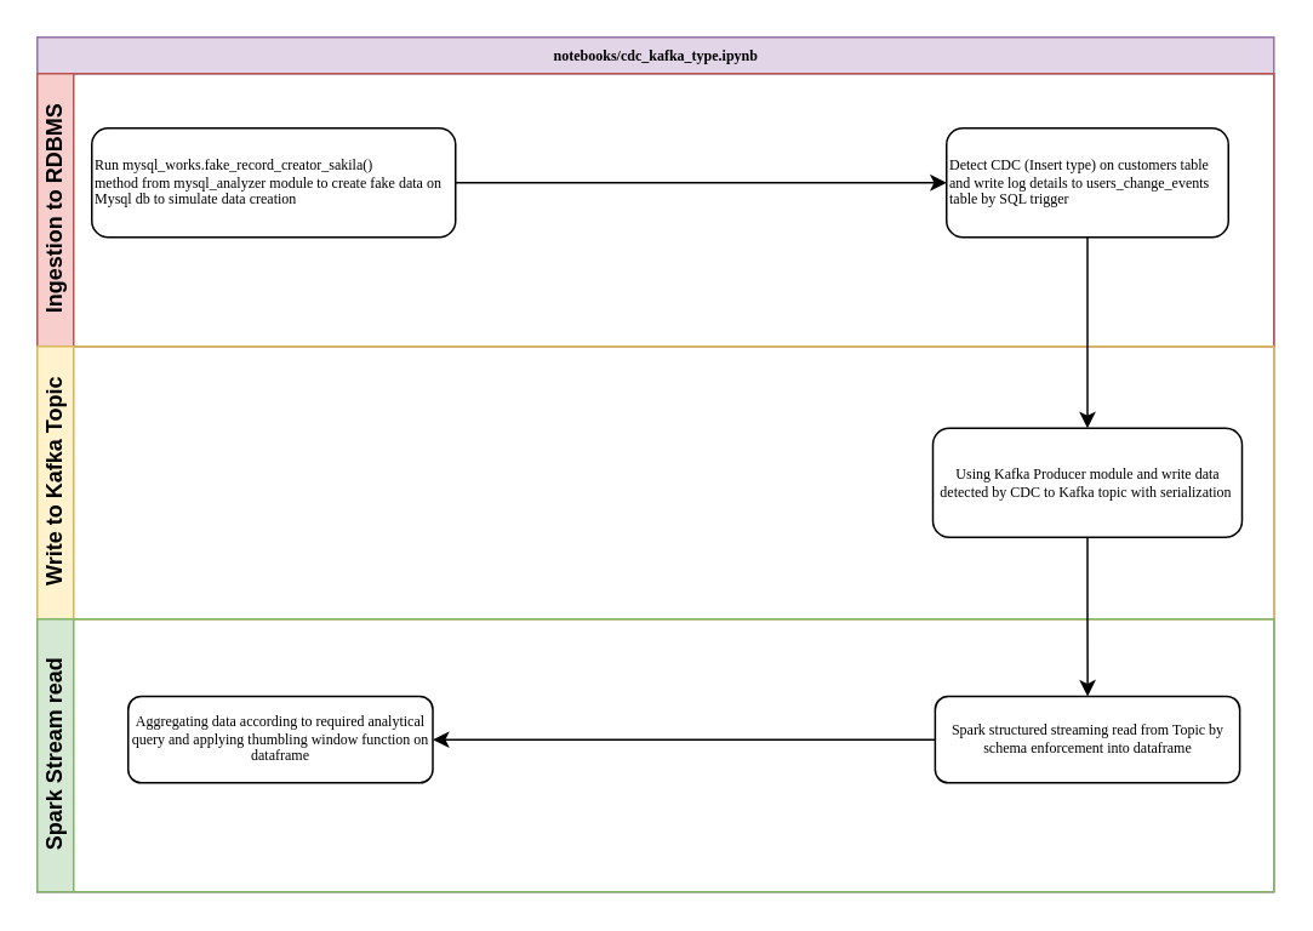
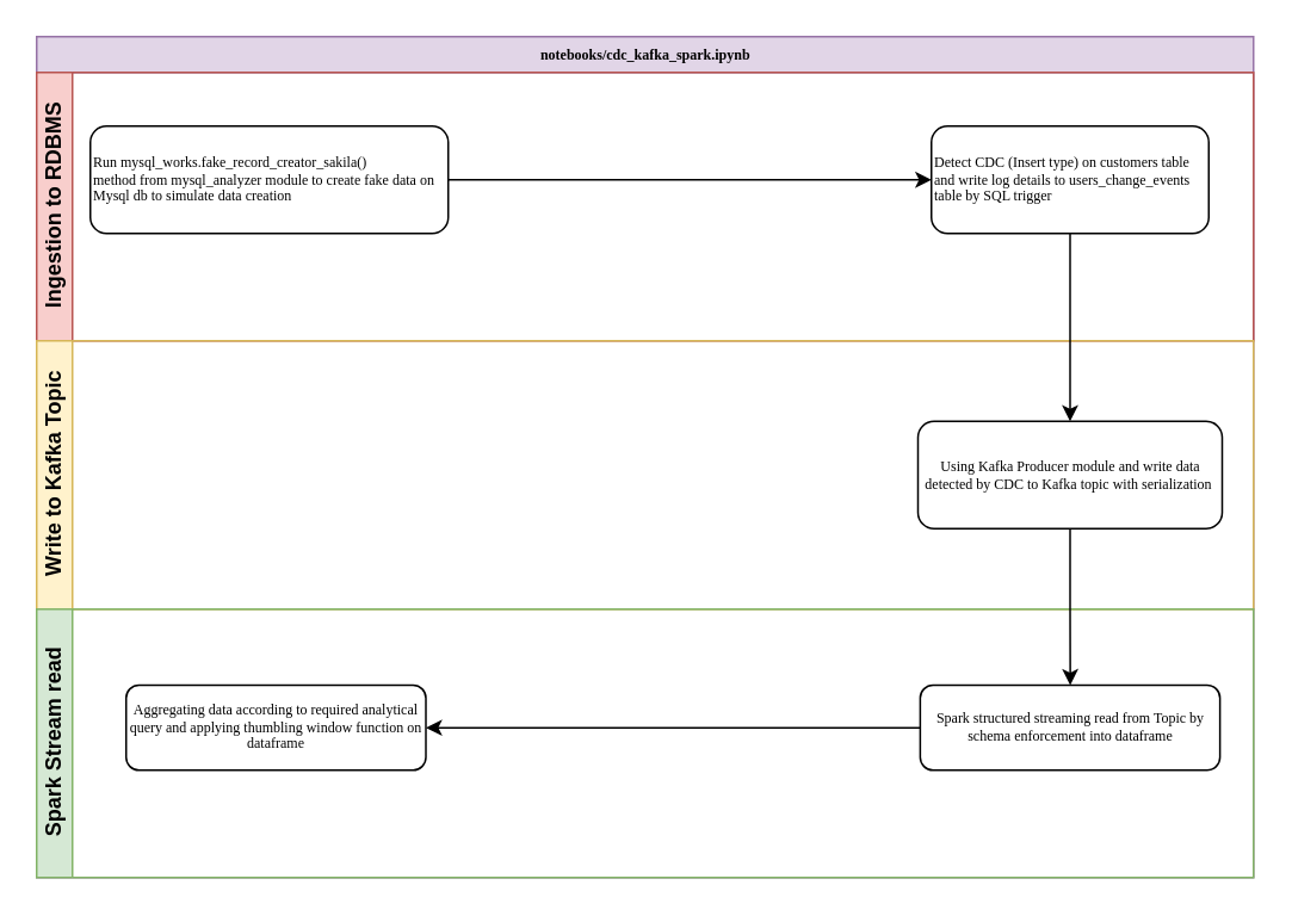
- <mxCell id="2" value="notebooks/cdc_kafka_type.ipynb" style="swimlane;html=1;childLayout=stackLayout;horizontal=1;startSize=20;horizontalStack=0;rounded=0;shadow=0;labelBackgroundColor=none;strokeWidth=1;fontFamily=Verdana;fontSize=8;align=center;fillColor=#e1d5e7;strokeColor=#9673a6;" parent="1" vertex="1"><mxGeometry x="20" y="20" width="680" height="470" as="geometry" /></mxCell>
+ <mxCell id="2" value="notebooks/cdc_kafka_spark.ipynb" style="swimlane;html=1;childLayout=stackLayout;horizontal=1;startSize=20;horizontalStack=0;rounded=0;shadow=0;labelBackgroundColor=none;strokeWidth=1;fontFamily=Verdana;fontSize=8;align=center;fillColor=#e1d5e7;strokeColor=#9673a6;" parent="1" vertex="1"><mxGeometry x="20" y="20" width="680" height="470" as="geometry" /></mxCell>
